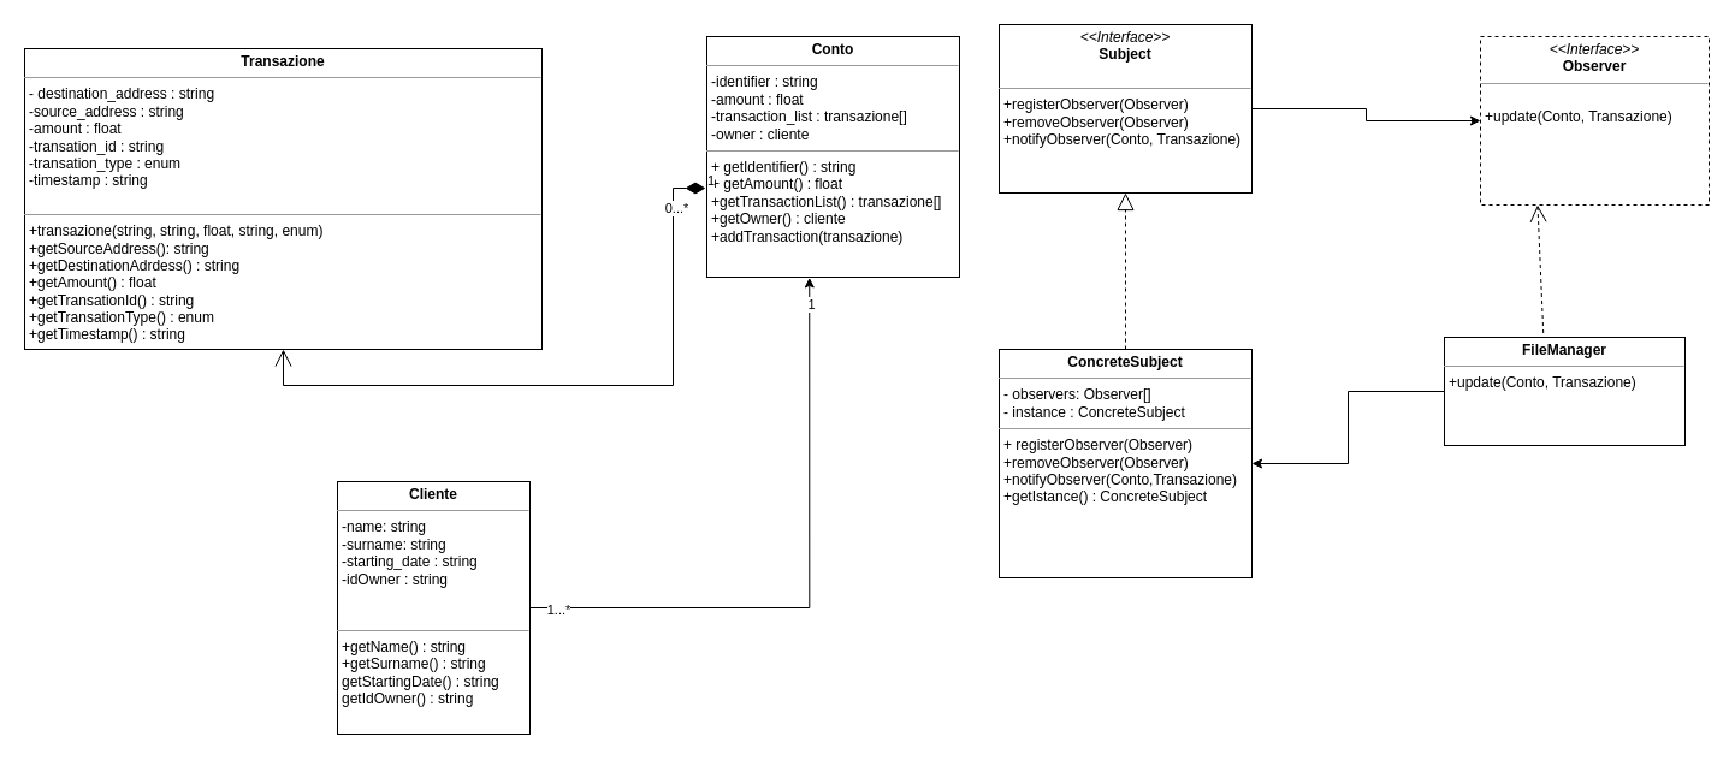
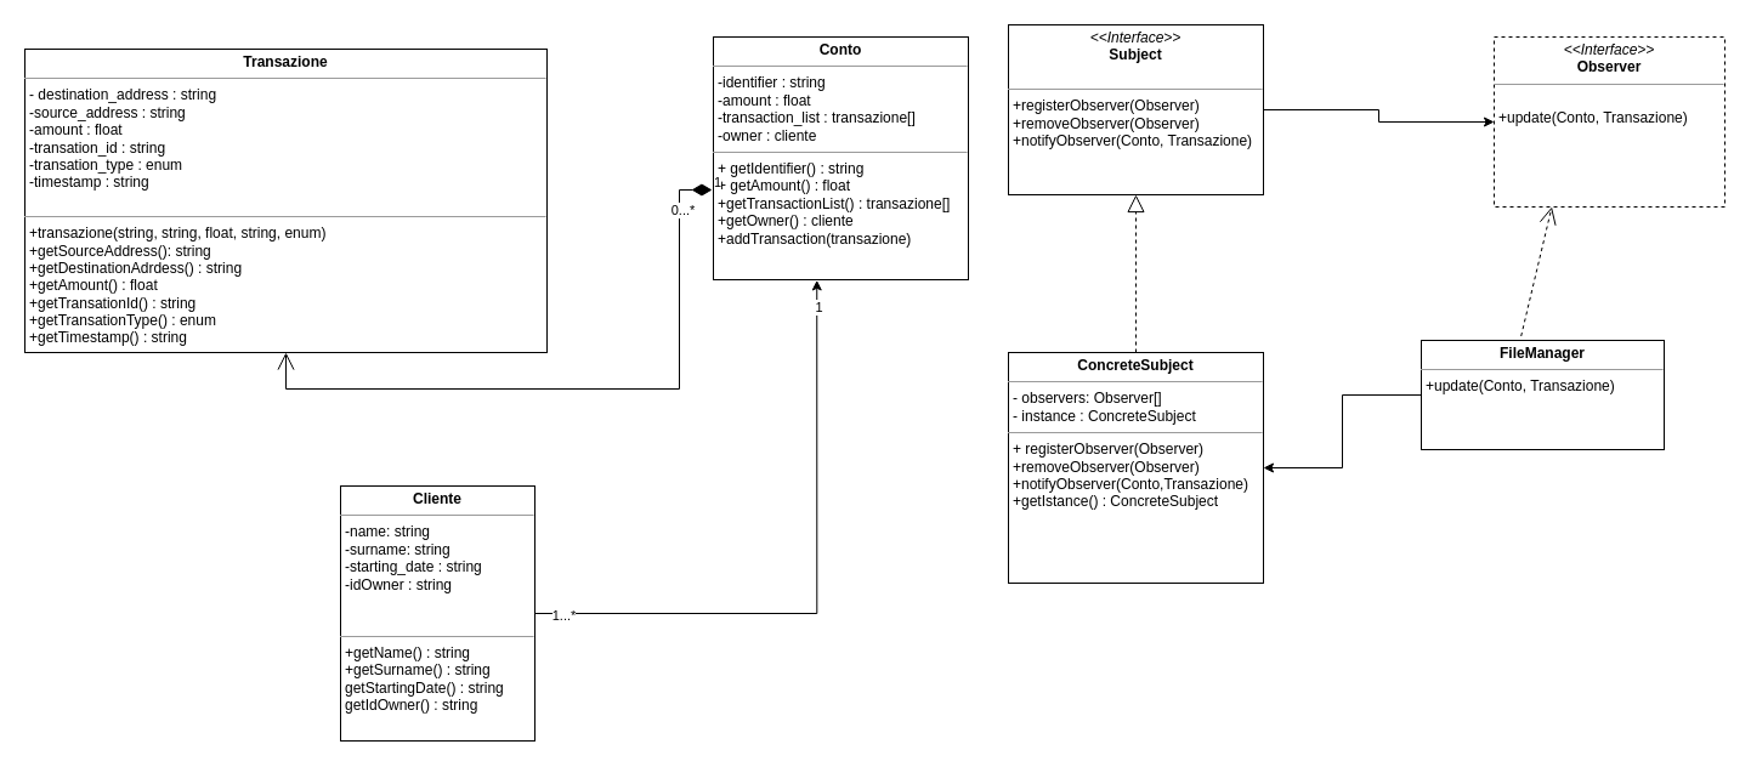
- <mxCell id="14" value="&lt;p style=&quot;margin:0px;margin-top:4px;text-align:center;&quot;&gt;&lt;b&gt;FileManager&lt;/b&gt;&lt;/p&gt;&lt;hr size=&quot;1&quot;&gt;&lt;p style=&quot;margin:0px;margin-left:4px;&quot;&gt;&lt;/p&gt;&lt;p style=&quot;margin:0px;margin-left:4px;&quot;&gt;+update(Conto, Transazione)&lt;/p&gt;" style="verticalAlign=top;align=left;overflow=fill;fontSize=12;fontFamily=Helvetica;html=1;" parent="1" vertex="1"><mxGeometry x="1200" y="280" width="200" height="90" as="geometry" /></mxCell>
+ <mxCell id="14" value="&lt;p style=&quot;margin:0px;margin-top:4px;text-align:center;&quot;&gt;&lt;b&gt;FileManager&lt;/b&gt;&lt;/p&gt;&lt;hr size=&quot;1&quot;&gt;&lt;p style=&quot;margin:0px;margin-left:4px;&quot;&gt;&lt;/p&gt;&lt;p style=&quot;margin:0px;margin-left:4px;&quot;&gt;+update(Conto, Transazione)&lt;/p&gt;" style="verticalAlign=top;align=left;overflow=fill;fontSize=12;fontFamily=Helvetica;html=1;" parent="1" vertex="1"><mxGeometry x="1170" y="280" width="200" height="90" as="geometry" /></mxCell>
